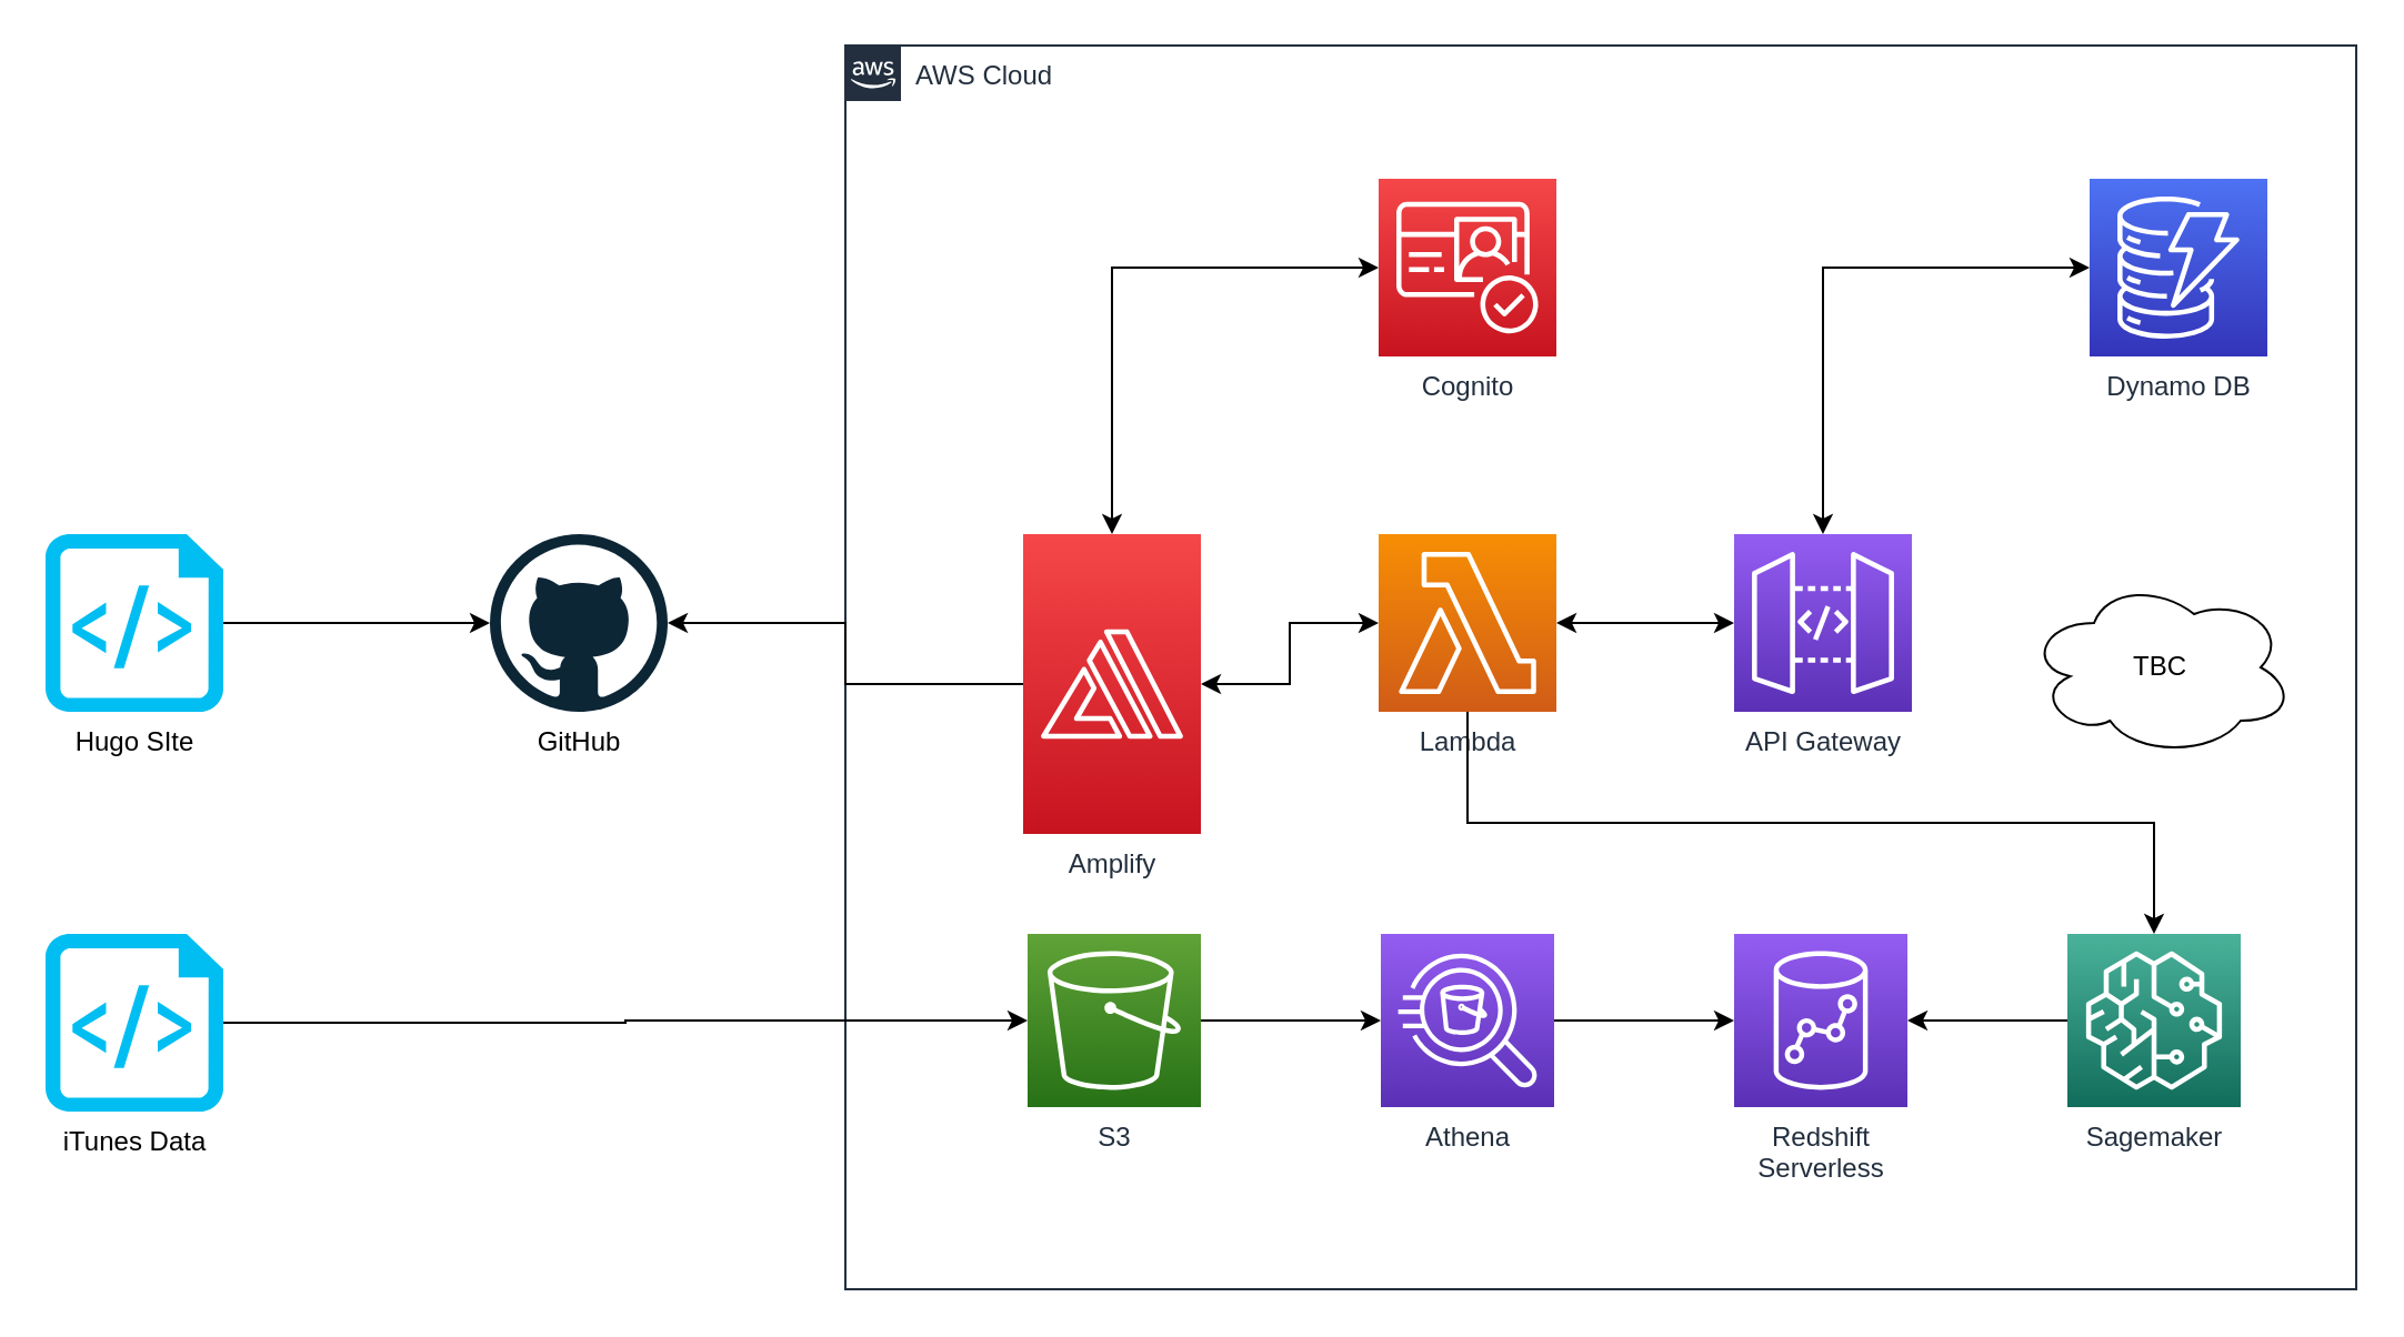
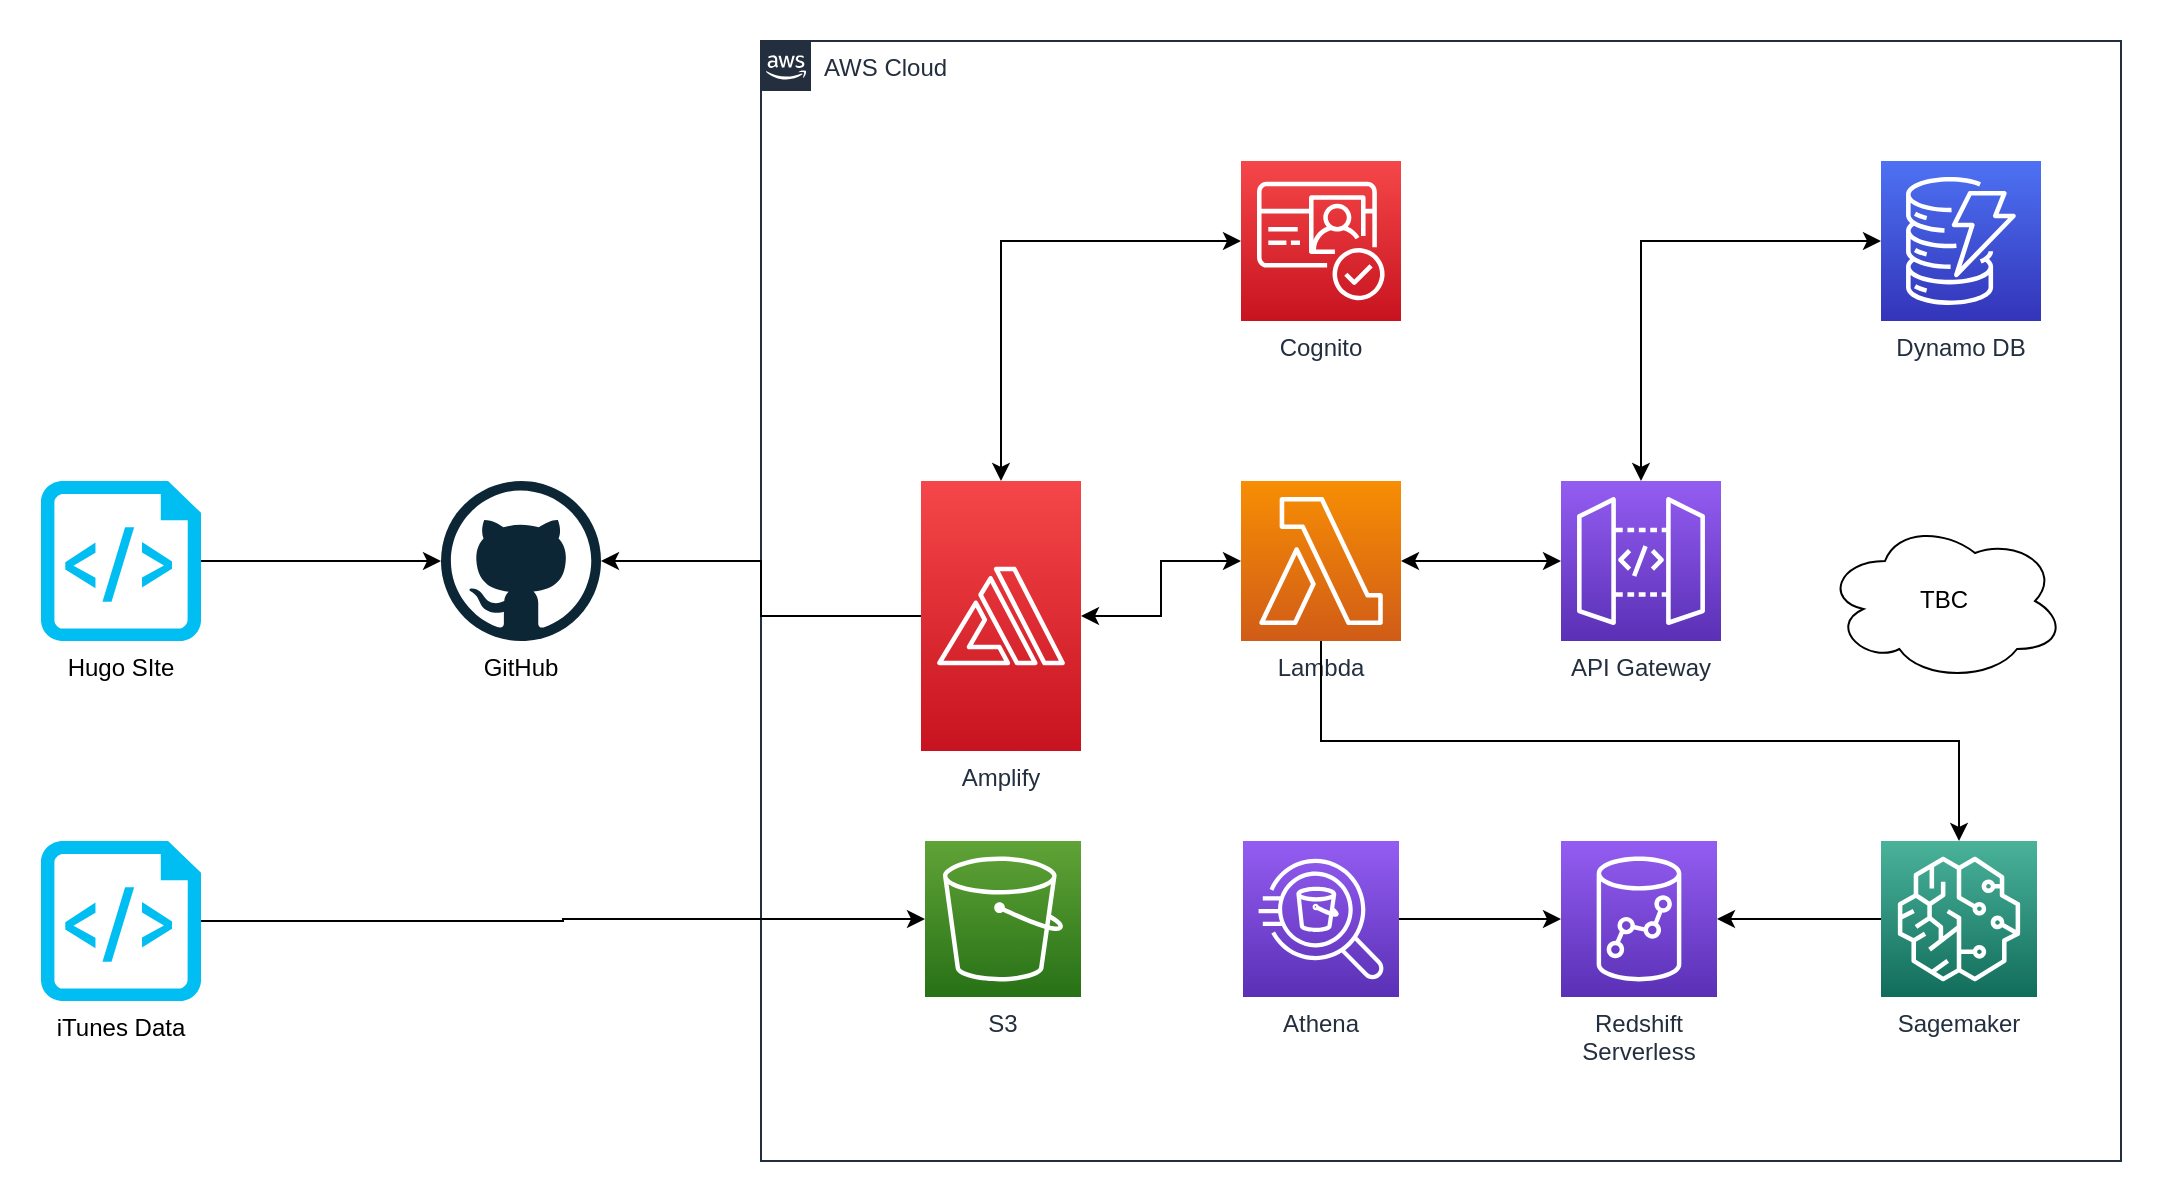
- <mxCell id="16" style="edgeStyle=orthogonalEdgeStyle;rounded=0;orthogonalLoop=1;jettySize=auto;html=1;exitX=1;exitY=0.5;exitDx=0;exitDy=0;exitPerimeter=0;" edge="1" parent="2" source="17" target="19"><mxGeometry relative="1" as="geometry" /></mxCell>
- <mxCell id="15" value="Sagemaker" style="sketch=0;points=[[0,0,0],[0.25,0,0],[0.5,0,0],[0.75,0,0],[1,0,0],[0,1,0],[0.25,1,0],[0.5,1,0],[0.75,1,0],[1,1,0],[0,0.25,0],[0,0.5,0],[0,0.75,0],[1,0.25,0],[1,0.5,0],[1,0.75,0]];outlineConnect=0;fontColor=#232F3E;gradientColor=#4AB29A;gradientDirection=north;fillColor=#116D5B;strokeColor=#ffffff;dashed=0;verticalLabelPosition=bottom;verticalAlign=top;align=center;html=1;fontSize=12;fontStyle=0;aspect=fixed;shape=mxgraph.aws4.resourceIcon;resIcon=mxgraph.aws4.sagemaker;" vertex="1" parent="2"><mxGeometry x="550" y="400" width="78" height="78" as="geometry" /></mxCell>
+ <mxCell id="15" value="Sagemaker" style="sketch=0;points=[[0,0,0],[0.25,0,0],[0.5,0,0],[0.75,0,0],[1,0,0],[0,1,0],[0.25,1,0],[0.5,1,0],[0.75,1,0],[1,1,0],[0,0.25,0],[0,0.5,0],[0,0.75,0],[1,0.25,0],[1,0.5,0],[1,0.75,0]];outlineConnect=0;fontColor=#232F3E;gradientColor=#4AB29A;gradientDirection=north;fillColor=#116D5B;strokeColor=#ffffff;dashed=0;verticalLabelPosition=bottom;verticalAlign=top;align=center;html=1;fontSize=12;fontStyle=0;aspect=fixed;shape=mxgraph.aws4.resourceIcon;resIcon=mxgraph.aws4.sagemaker;" vertex="1" parent="2"><mxGeometry x="560" y="400" width="78" height="78" as="geometry" /></mxCell>
